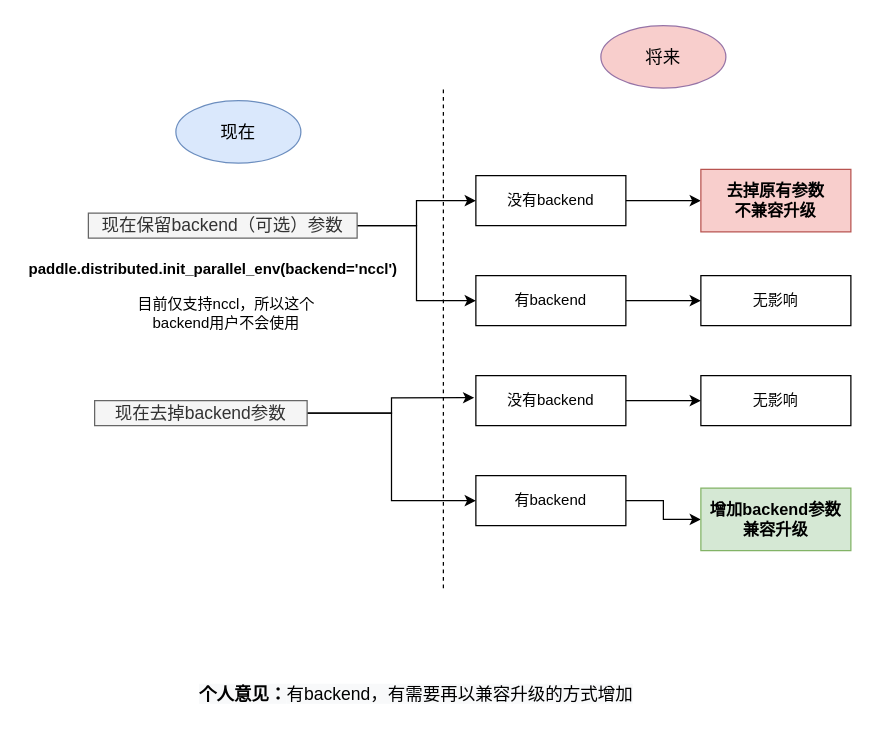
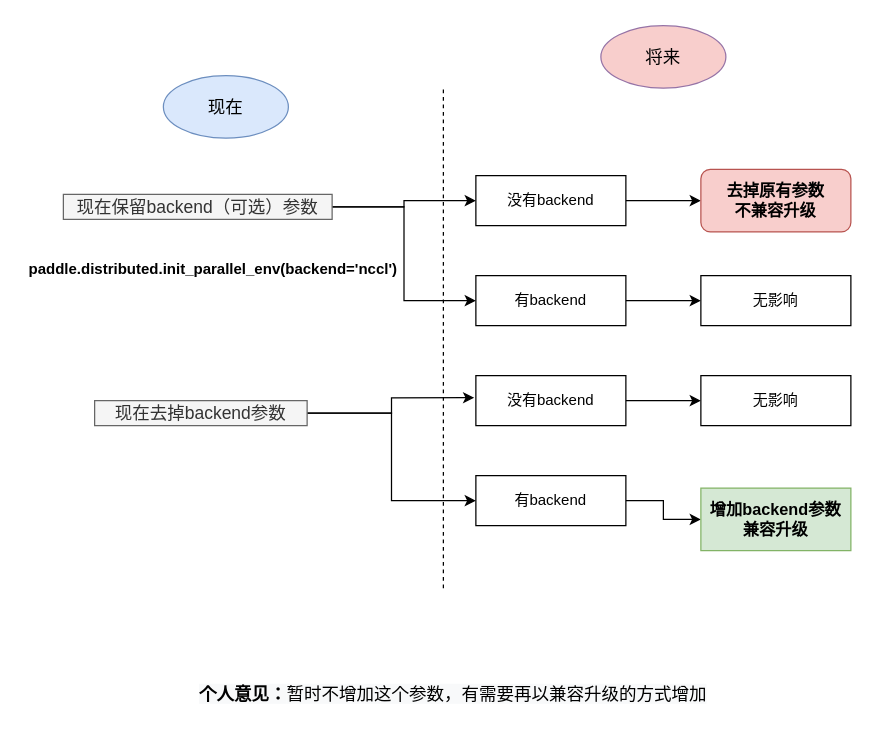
- <mxCell id="18" value="现在" style="ellipse;whiteSpace=wrap;html=1;fontSize=14;fillColor=#dae8fc;strokeColor=#6c8ebf;" vertex="1" parent="1"><mxGeometry x="140" y="80" width="100" height="50" as="geometry" /></mxCell>
+ <mxCell id="18" value="现在" style="ellipse;whiteSpace=wrap;html=1;fontSize=14;fillColor=#dae8fc;strokeColor=#6c8ebf;" vertex="1" parent="1"><mxGeometry x="130" y="60" width="100" height="50" as="geometry" /></mxCell>
- <mxCell id="20" value="&lt;b style=&quot;font-size: 13px;&quot;&gt;去掉原有参数&lt;br style=&quot;font-size: 13px;&quot;&gt;不兼容升级&lt;/b&gt;" style="rounded=0;whiteSpace=wrap;html=1;fontSize=13;fillColor=#f8cecc;strokeColor=#b85450;" vertex="1" parent="1"><mxGeometry x="560" y="135" width="120" height="50" as="geometry" /></mxCell>
+ <mxCell id="20" value="&lt;b style=&quot;font-size: 13px;&quot;&gt;去掉原有参数&lt;br style=&quot;font-size: 13px;&quot;&gt;不兼容升级&lt;/b&gt;" style="whiteSpace=wrap;html=1;fontSize=13;fillColor=#f8cecc;strokeColor=#b85450;rounded=1;" vertex="1" parent="1"><mxGeometry x="560" y="135" width="120" height="50" as="geometry" /></mxCell>
- <mxCell id="16" value="现在保留backend（可选）参数" style="text;html=1;strokeColor=#666666;fillColor=#f5f5f5;align=center;verticalAlign=middle;whiteSpace=wrap;rounded=0;fontSize=14;fontColor=#333333;" vertex="1" parent="1"><mxGeometry x="70" y="170" width="215" height="20" as="geometry" /></mxCell>
+ <mxCell id="16" value="现在保留backend（可选）参数" style="text;html=1;strokeColor=#666666;fillColor=#f5f5f5;align=center;verticalAlign=middle;whiteSpace=wrap;rounded=0;fontSize=14;fontColor=#333333;" vertex="1" parent="1"><mxGeometry x="50" y="155" width="215" height="20" as="geometry" /></mxCell>
- <mxCell id="24" value="目前仅支持nccl，所以这个backend用户不会使用" style="text;html=1;strokeColor=none;fillColor=none;align=center;verticalAlign=middle;whiteSpace=wrap;rounded=0;fontSize=12;" vertex="1" parent="1"><mxGeometry x="92.5" y="240" width="175" height="20" as="geometry" /></mxCell>
- <mxCell id="25" value="&lt;span style=&quot;color: rgb(0 , 0 , 0) ; font-family: &amp;#34;helvetica&amp;#34; ; font-size: 14px ; font-style: normal ; letter-spacing: normal ; text-align: center ; text-indent: 0px ; text-transform: none ; word-spacing: 0px ; background-color: rgb(248 , 249 , 250) ; display: inline ; float: none&quot;&gt;&lt;b&gt;个人意见：&lt;/b&gt;&lt;/span&gt;&lt;span style=&quot;color: rgb(0 , 0 , 0) ; font-family: &amp;#34;helvetica&amp;#34; ; font-size: 14px ; font-style: normal ; font-weight: 400 ; letter-spacing: normal ; text-align: center ; text-indent: 0px ; text-transform: none ; word-spacing: 0px ; background-color: rgb(248 , 249 , 250) ; display: inline ; float: none&quot;&gt;有backend，有需要再以兼容升级的方式增加&lt;/span&gt;" style="text;whiteSpace=wrap;html=1;fontSize=12;" vertex="1" parent="1"><mxGeometry x="157" y="540" width="430" height="30" as="geometry" /></mxCell>
+ <mxCell id="25" value="&lt;span style=&quot;color: rgb(0 , 0 , 0) ; font-family: &amp;#34;helvetica&amp;#34; ; font-size: 14px ; font-style: normal ; letter-spacing: normal ; text-align: center ; text-indent: 0px ; text-transform: none ; word-spacing: 0px ; background-color: rgb(248 , 249 , 250) ; display: inline ; float: none&quot;&gt;&lt;b&gt;个人意见：&lt;/b&gt;&lt;/span&gt;&lt;span style=&quot;color: rgb(0 , 0 , 0) ; font-family: &amp;#34;helvetica&amp;#34; ; font-size: 14px ; font-style: normal ; font-weight: 400 ; letter-spacing: normal ; text-align: center ; text-indent: 0px ; text-transform: none ; word-spacing: 0px ; background-color: rgb(248 , 249 , 250) ; display: inline ; float: none&quot;&gt;暂时不增加这个参数，有需要再以兼容升级的方式增加&lt;/span&gt;" style="text;whiteSpace=wrap;html=1;fontSize=12;" vertex="1" parent="1"><mxGeometry x="157" y="540" width="430" height="30" as="geometry" /></mxCell>
